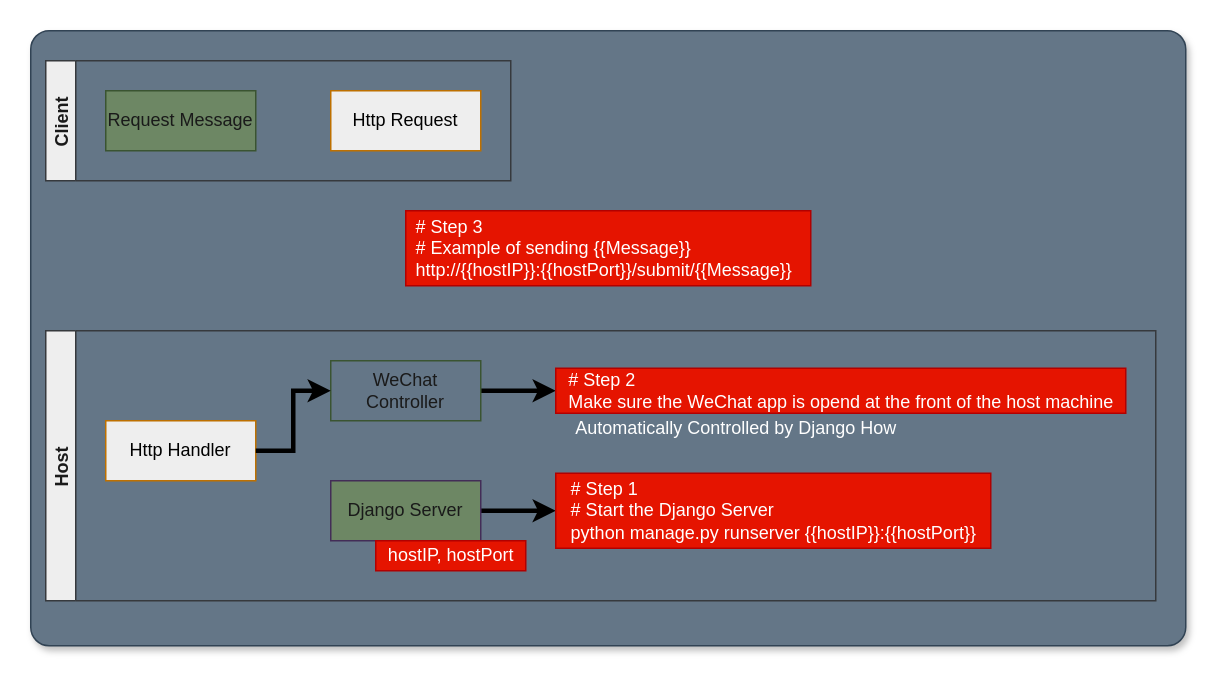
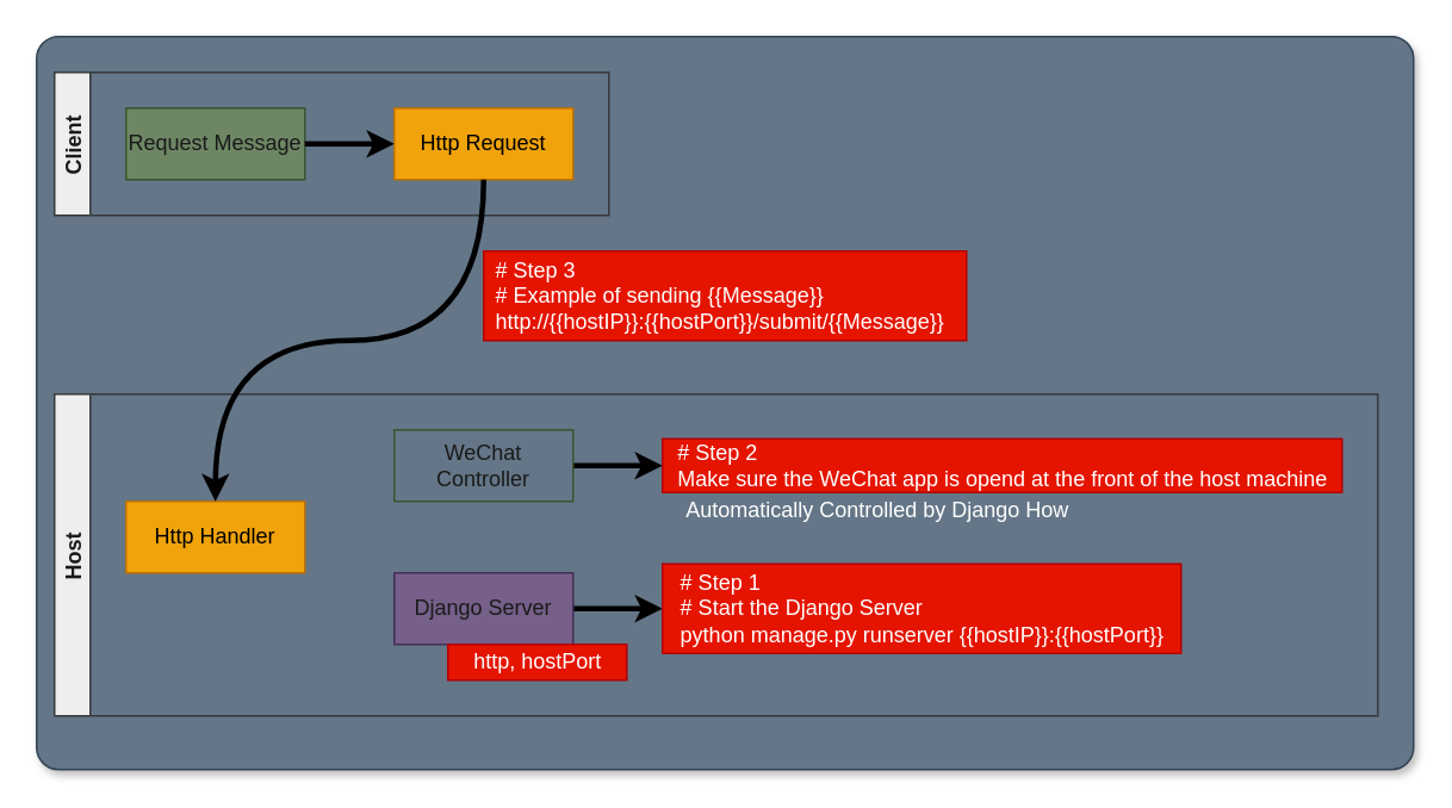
+ <mxCell id="6" value="" style="edgeStyle=elbowEdgeStyle;elbow=horizontal;html=1;rounded=0;fontColor=#FF1453;strokeWidth=3;" edge="1" parent="3" source="4" target="5"><mxGeometry relative="1" as="geometry" /></mxCell>
- <mxCell id="5" value="Http Request" style="whiteSpace=wrap;html=1;fontColor=#000000;fillColor=#eeeeee;strokeColor=#BD7000;" vertex="1" parent="3"><mxGeometry x="190" y="20" width="100" height="40" as="geometry" /></mxCell>
+ <mxCell id="5" value="Http Request" style="whiteSpace=wrap;html=1;fontColor=#000000;fillColor=#f0a30a;strokeColor=#BD7000;" vertex="1" parent="3"><mxGeometry x="190" y="20" width="100" height="40" as="geometry" /></mxCell>
+ <mxCell id="18" style="edgeStyle=orthogonalEdgeStyle;rounded=0;orthogonalLoop=1;jettySize=auto;html=1;entryX=0.5;entryY=0;entryDx=0;entryDy=0;curved=1;exitX=0.5;exitY=1;exitDx=0;exitDy=0;fontColor=#FF1453;strokeWidth=3;" edge="1" parent="1" source="5" target="8"><mxGeometry relative="1" as="geometry" /></mxCell>
- <mxCell id="13" value="" style="edgeStyle=elbowEdgeStyle;elbow=horizontal;html=1;rounded=0;fontColor=#FF1453;strokeWidth=3;" edge="1" parent="7" source="8" target="12"><mxGeometry relative="1" as="geometry" /></mxCell>
- <mxCell id="8" value="Http Handler" style="whiteSpace=wrap;html=1;fontColor=#000000;fillColor=#eeeeee;strokeColor=#BD7000;" vertex="1" parent="7"><mxGeometry x="40" y="60" width="100" height="40" as="geometry" /></mxCell>
+ <mxCell id="8" value="Http Handler" style="whiteSpace=wrap;html=1;fontColor=#000000;fillColor=#f0a30a;strokeColor=#BD7000;" vertex="1" parent="7"><mxGeometry x="40" y="60" width="100" height="40" as="geometry" /></mxCell>
- <mxCell id="10" value="Django Server" style="whiteSpace=wrap;html=1;fillColor=#6d8764;strokeColor=#432D57;fontColor=#1A1A1A;" vertex="1" parent="7"><mxGeometry x="190" y="100" width="100" height="40" as="geometry" /></mxCell>
+ <mxCell id="10" value="Django Server" style="whiteSpace=wrap;html=1;fillColor=#76608a;strokeColor=#432D57;fontColor=#1A1A1A;" vertex="1" parent="7"><mxGeometry x="190" y="100" width="100" height="40" as="geometry" /></mxCell>
- <mxCell id="17" value="hostIP, hostPort" style="text;html=1;align=center;verticalAlign=middle;resizable=0;points=[];autosize=1;strokeColor=#B20000;fontColor=#ffffff;fillColor=#e51400;" vertex="1" parent="7"><mxGeometry x="220" y="140" width="100" height="20" as="geometry" /></mxCell>
+ <mxCell id="17" value="http, hostPort" style="text;html=1;align=center;verticalAlign=middle;resizable=0;points=[];autosize=1;strokeColor=#B20000;fontColor=#ffffff;fillColor=#e51400;" vertex="1" parent="7"><mxGeometry x="220" y="140" width="100" height="20" as="geometry" /></mxCell>
